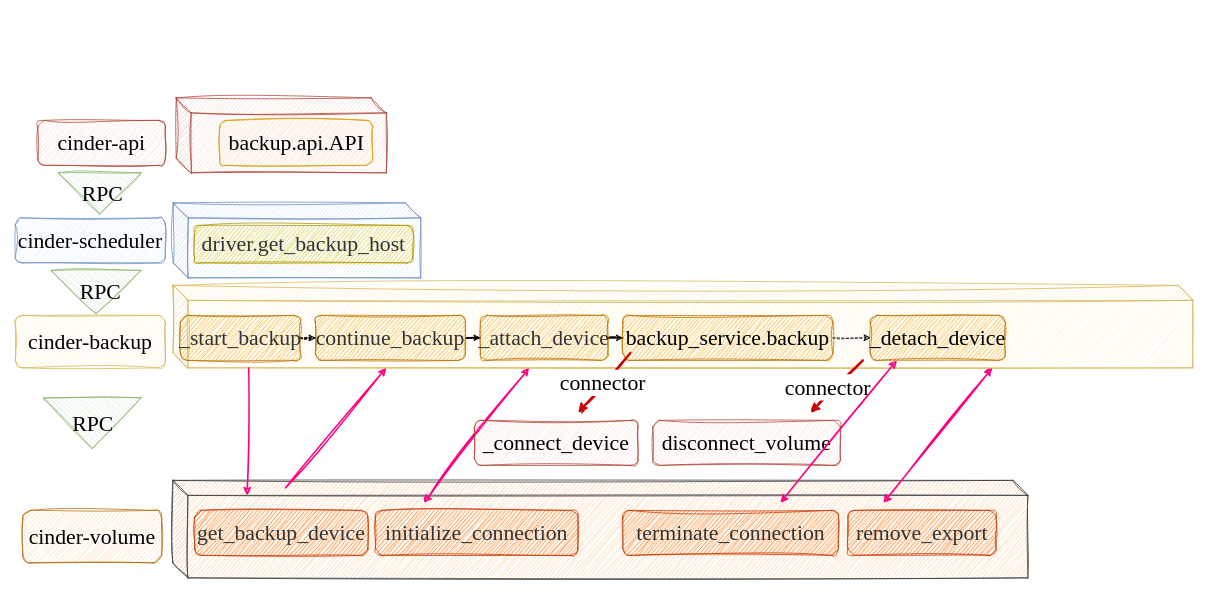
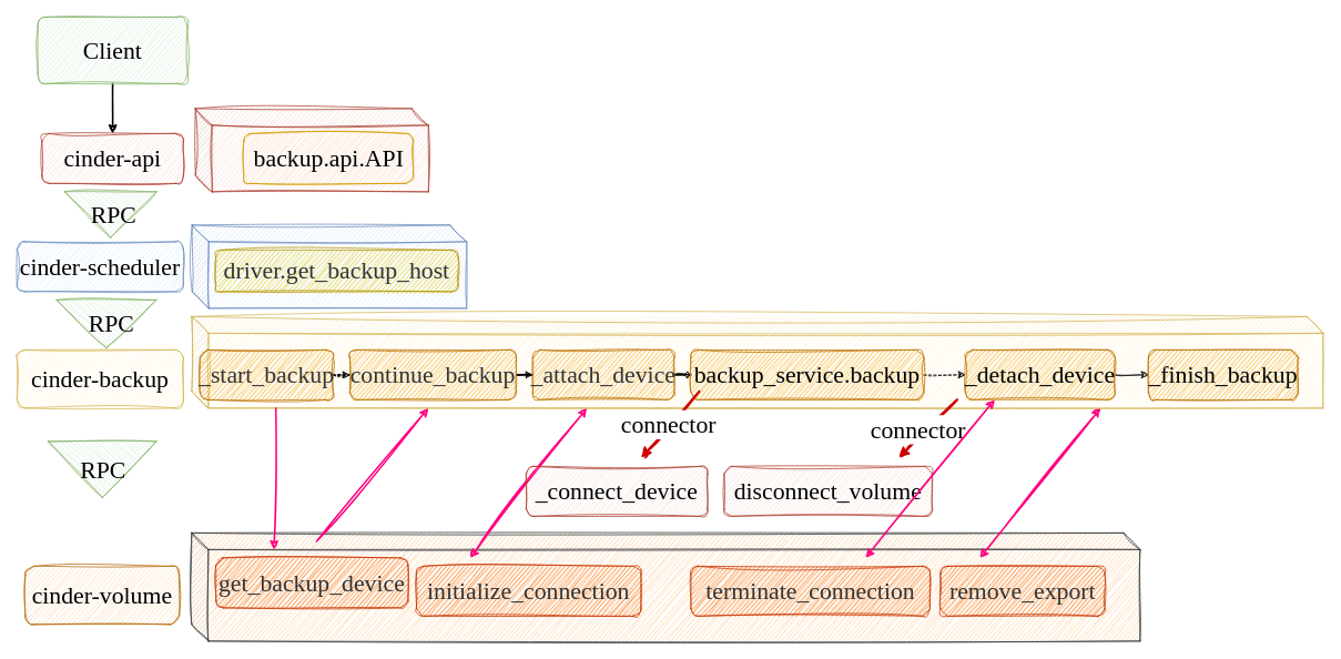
+ <mxCell id="37" value="Client" style="rounded=1;whiteSpace=wrap;html=1;hachureGap=4;fontFamily=Times New Roman;fontSize=29;labelBackgroundColor=none;fillColor=#d5e8d4;strokeColor=#82b366;sketch=1;curveFitting=1;jiggle=2;" parent="1" vertex="1"><mxGeometry x="45" y="20" width="180" height="80" as="geometry" /></mxCell>
+ <mxCell id="36" value="" style="edgeStyle=orthogonalEdgeStyle;rounded=0;hachureGap=4;orthogonalLoop=1;jettySize=auto;html=1;fontFamily=Times New Roman;strokeWidth=2;fontSize=29;sketch=1;curveFitting=1;jiggle=2;" parent="1" source="37" target="6" edge="1"><mxGeometry relative="1" as="geometry" /></mxCell>
- <mxCell id="18" value="" style="edgeStyle=orthogonalEdgeStyle;rounded=0;hachureGap=4;orthogonalLoop=1;jettySize=auto;html=1;fontFamily=Times New Roman;fontSize=29;sketch=1;curveFitting=1;jiggle=2;" parent="1" source="19" target="22" edge="1"><mxGeometry relative="1" as="geometry" /></mxCell>
+ <mxCell id="18" value="" style="edgeStyle=orthogonalEdgeStyle;rounded=0;hachureGap=4;orthogonalLoop=1;jettySize=auto;html=1;fontFamily=Times New Roman;fontSize=29;sketch=1;curveFitting=1;jiggle=2;endArrow=diamond;" parent="1" source="19" target="22" edge="1"><mxGeometry relative="1" as="geometry" /></mxCell>
+ <mxCell id="25" value="" style="edgeStyle=orthogonalEdgeStyle;rounded=0;sketch=1;hachureGap=4;jiggle=2;curveFitting=1;orthogonalLoop=1;jettySize=auto;html=1;fontFamily=Times New Roman;fontSize=29;" parent="1" source="26" target="41" edge="1"><mxGeometry relative="1" as="geometry" /></mxCell>
+ <mxCell id="41" value="_finish_backup" style="whiteSpace=wrap;html=1;fontSize=29;fontFamily=Times New Roman;rounded=1;hachureGap=4;labelBackgroundColor=none;fillColor=#f0a30a;strokeColor=#BD7000;fontColor=#000000;sketch=1;curveFitting=1;jiggle=2;" parent="1" vertex="1"><mxGeometry x="1380" y="420" width="180" height="60" as="geometry" /></mxCell>
- <mxCell id="14" value="&lt;span style=&quot;caret-color: rgb(0, 122, 255); color: rgb(51, 51, 51); orphans: 4; text-align: left; white-space-collapse: preserve;&quot;&gt;get_backup_device&lt;/span&gt;" style="whiteSpace=wrap;html=1;fontFamily=Times New Roman;rounded=1;hachureGap=4;fontSize=29;labelBackgroundColor=none;fillColor=#fa6800;strokeColor=#C73500;fontColor=#000000;sketch=1;curveFitting=1;jiggle=2;" parent="1" vertex="1"><mxGeometry x="259" y="680" width="231" height="60" as="geometry" /></mxCell>
+ <mxCell id="14" value="&lt;span style=&quot;caret-color: rgb(0, 122, 255); color: rgb(51, 51, 51); orphans: 4; text-align: left; white-space-collapse: preserve;&quot;&gt;get_backup_device&lt;/span&gt;" style="whiteSpace=wrap;html=1;fontFamily=Times New Roman;rounded=1;hachureGap=4;fontSize=29;labelBackgroundColor=none;fillColor=#fa6800;strokeColor=#C73500;fontColor=#000000;sketch=1;curveFitting=1;jiggle=2;" parent="1" vertex="1"><mxGeometry x="259" y="670" width="231" height="60" as="geometry" /></mxCell>
